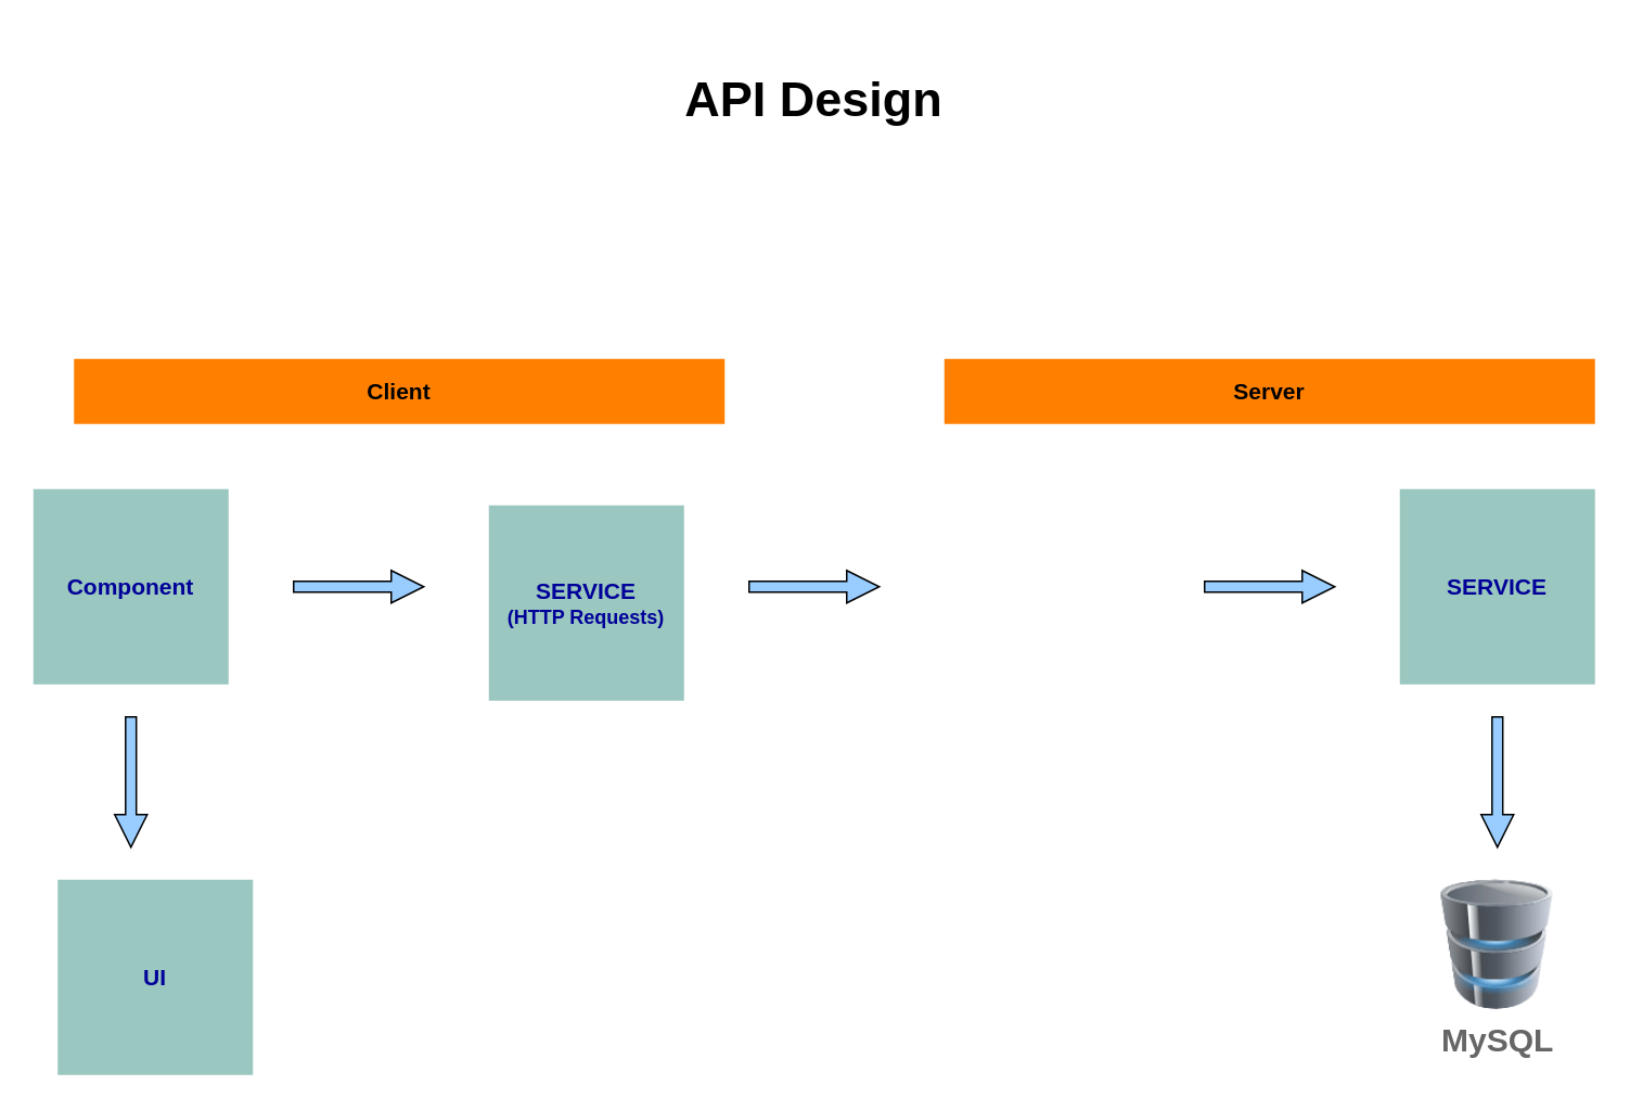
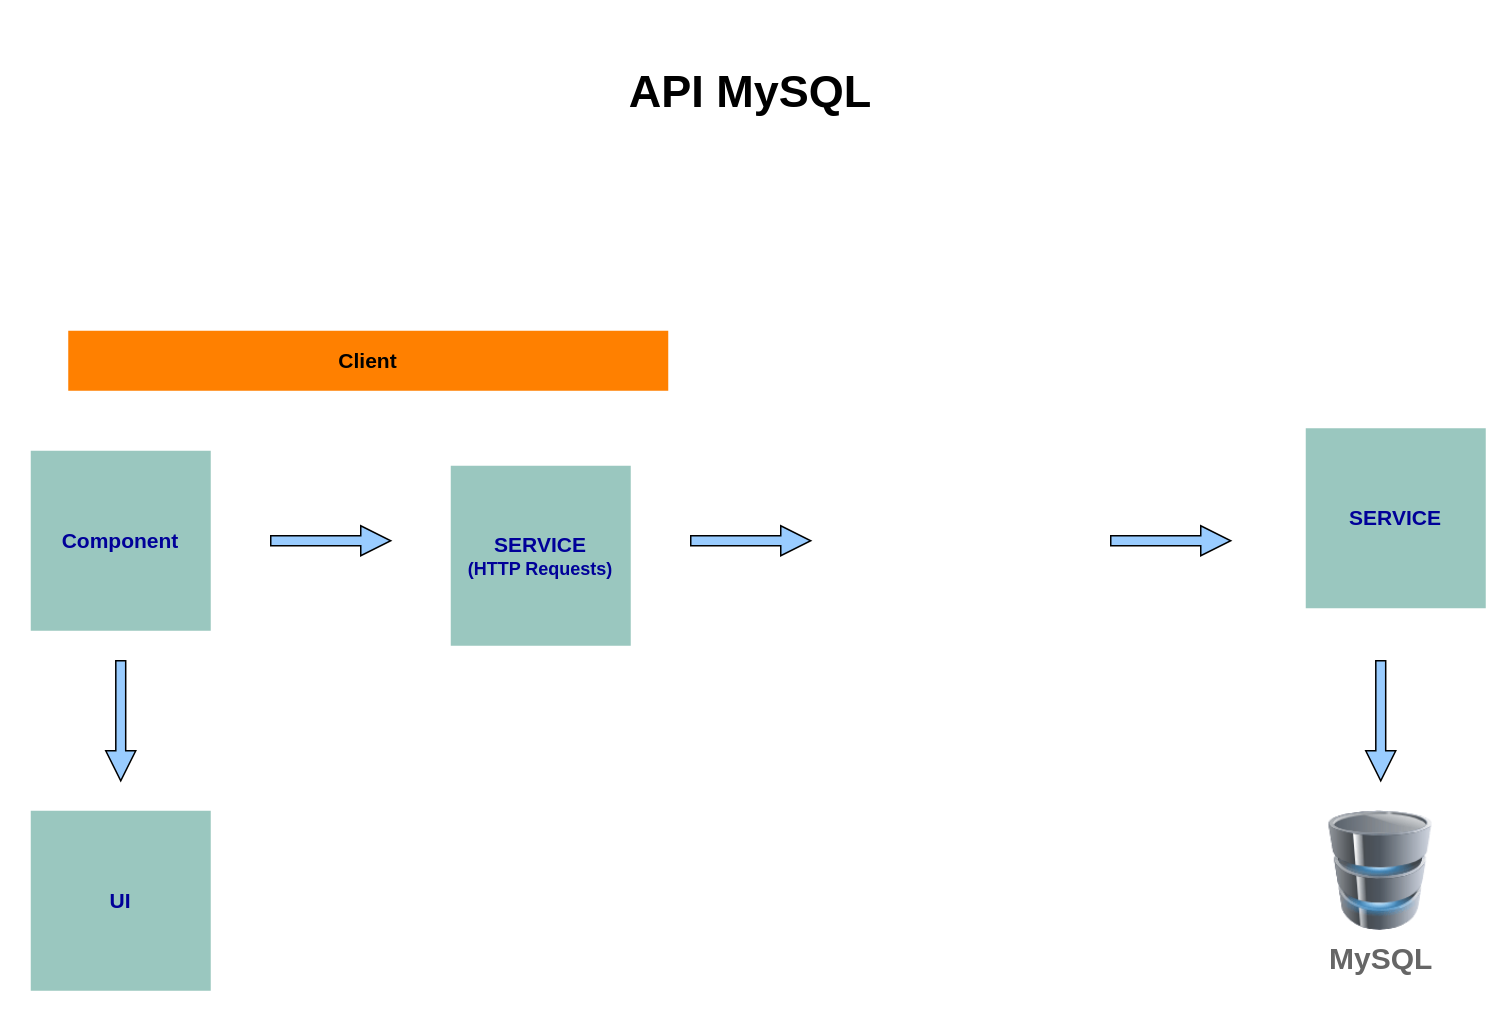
- <mxCell id="8" value="&lt;font size=&quot;1&quot;&gt;&lt;b style=&quot;font-size: 30px&quot;&gt;API Design&lt;/b&gt;&lt;/font&gt;" style="text;html=1;strokeColor=none;fillColor=none;align=center;verticalAlign=middle;whiteSpace=wrap;rounded=0;" vertex="1" parent="1"><mxGeometry x="415" width="170" height="80" as="geometry" y="20" /></mxCell>
+ <mxCell id="8" value="&lt;font size=&quot;1&quot;&gt;&lt;b style=&quot;font-size: 30px&quot;&gt;API MySQL&lt;/b&gt;&lt;/font&gt;" style="text;html=1;strokeColor=none;fillColor=none;align=center;verticalAlign=middle;whiteSpace=wrap;rounded=0;" vertex="1" parent="1"><mxGeometry x="415" width="170" height="80" as="geometry" y="20" /></mxCell>
- <mxCell id="3" value="&lt;b&gt;&lt;font style=&quot;font-size: 14px&quot;&gt;Server&lt;/font&gt;&lt;/b&gt;" style="rounded=0;whiteSpace=wrap;html=1;fillColor=#FF8000;strokeColor=none;" vertex="1" parent="1"><mxGeometry x="580" y="220" width="400" height="40" as="geometry" /></mxCell>
- <mxCell id="5" value="&lt;font color=&quot;#000099&quot;&gt;&lt;b&gt;&lt;font style=&quot;font-size: 14px&quot;&gt;SERVICE&lt;/font&gt;&lt;br&gt;&lt;/b&gt;&lt;/font&gt;" style="whiteSpace=wrap;html=1;aspect=fixed;fontColor=#ffffff;strokeColor=none;fillColor=#9AC7BF;" vertex="1" parent="1"><mxGeometry x="860" y="300" width="120" height="120" as="geometry" /></mxCell>
+ <mxCell id="5" value="&lt;font color=&quot;#000099&quot;&gt;&lt;b&gt;&lt;font style=&quot;font-size: 14px&quot;&gt;SERVICE&lt;/font&gt;&lt;br&gt;&lt;/b&gt;&lt;/font&gt;" style="whiteSpace=wrap;html=1;aspect=fixed;fontColor=#ffffff;strokeColor=none;fillColor=#9AC7BF;" vertex="1" parent="1"><mxGeometry x="870" y="285" width="120" height="120" as="geometry" /></mxCell>
- <mxCell id="13" value="&lt;font color=&quot;#000099&quot; size=&quot;1&quot;&gt;&lt;b style=&quot;font-size: 14px&quot;&gt;UI&lt;/b&gt;&lt;/font&gt;" style="whiteSpace=wrap;html=1;aspect=fixed;fillColor=#9AC7BF;strokeColor=none;" vertex="1" parent="1"><mxGeometry x="35" y="540" width="120" height="120" as="geometry" /></mxCell>
+ <mxCell id="13" value="&lt;font color=&quot;#000099&quot; size=&quot;1&quot;&gt;&lt;b style=&quot;font-size: 14px&quot;&gt;UI&lt;/b&gt;&lt;/font&gt;" style="whiteSpace=wrap;html=1;aspect=fixed;fillColor=#9AC7BF;strokeColor=none;" vertex="1" parent="1"><mxGeometry x="20" y="540" width="120" height="120" as="geometry" /></mxCell>
